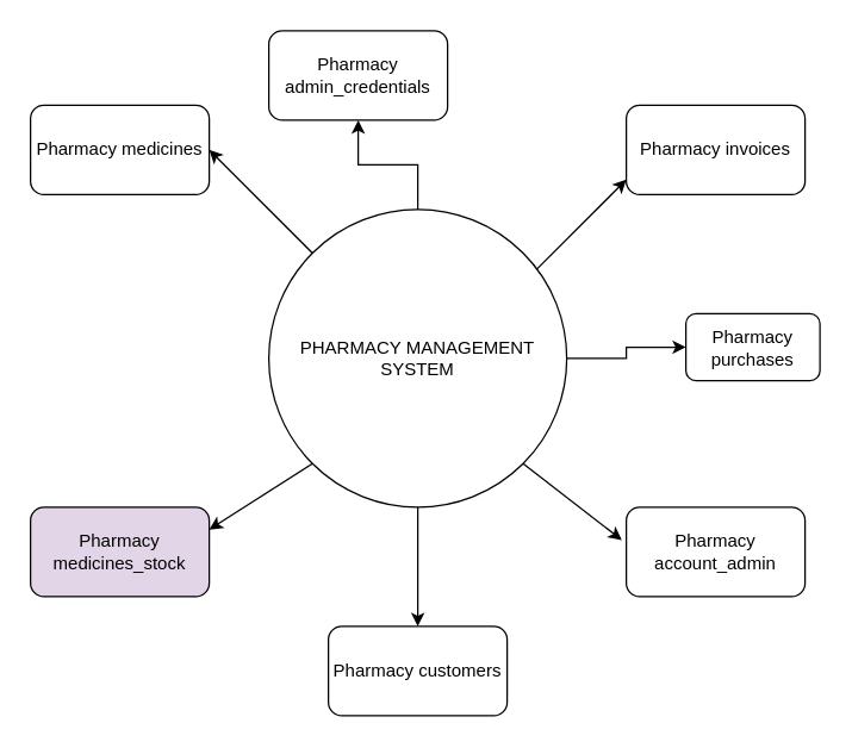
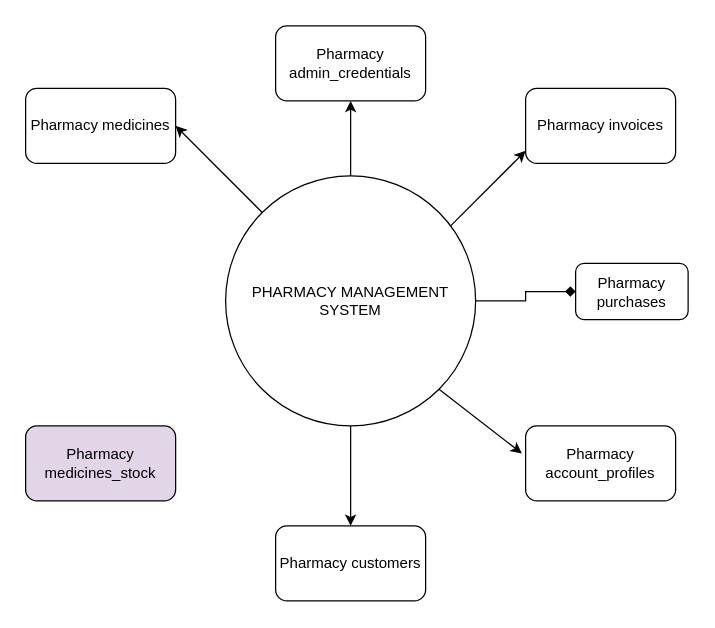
- <mxCell id="7" value="Pharmacy admin_credentials" style="rounded=1;whiteSpace=wrap;html=1;" vertex="1" parent="1"><mxGeometry x="180" y="20" width="120" height="60" as="geometry" /></mxCell>
+ <mxCell id="7" value="Pharmacy admin_credentials" style="rounded=1;whiteSpace=wrap;html=1;" vertex="1" parent="1"><mxGeometry x="220" y="20" width="120" height="60" as="geometry" /></mxCell>
- <mxCell id="4" value="" style="edgeStyle=orthogonalEdgeStyle;rounded=0;orthogonalLoop=1;jettySize=auto;html=1;" edge="1" parent="1" source="5" target="9"><mxGeometry relative="1" as="geometry" /></mxCell>
+ <mxCell id="4" value="" style="edgeStyle=orthogonalEdgeStyle;rounded=0;orthogonalLoop=1;jettySize=auto;html=1;endArrow=diamond;" edge="1" parent="1" source="5" target="9"><mxGeometry relative="1" as="geometry" /></mxCell>
- <mxCell id="15" value="" style="endArrow=classic;html=1;rounded=0;exitX=0;exitY=1;exitDx=0;exitDy=0;entryX=1;entryY=0.25;entryDx=0;entryDy=0;" edge="1" parent="1" source="5" target="11"><mxGeometry width="50" height="50" relative="1" as="geometry"><mxPoint x="150" y="360" as="sourcePoint" /><mxPoint x="200" y="310" as="targetPoint" /></mxGeometry></mxCell>
- <mxCell id="12" value="Pharmacy account_admin" style="rounded=1;whiteSpace=wrap;html=1;" vertex="1" parent="1"><mxGeometry x="420" y="340" width="120" height="60" as="geometry" /></mxCell>
+ <mxCell id="12" value="Pharmacy account_profiles" style="rounded=1;whiteSpace=wrap;html=1;" vertex="1" parent="1"><mxGeometry x="420" y="340" width="120" height="60" as="geometry" /></mxCell>
